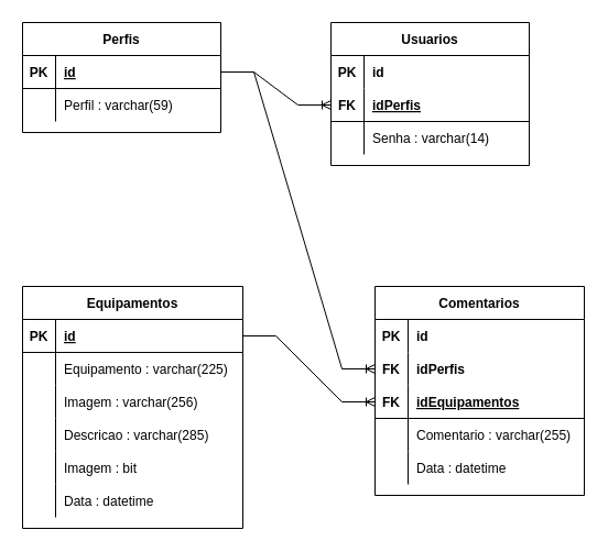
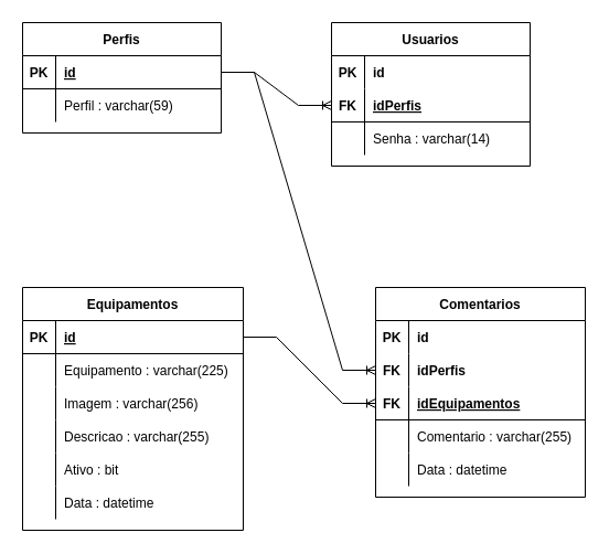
- <mxCell id="31" value="Descricao : varchar(285)" style="shape=partialRectangle;connectable=0;fillColor=none;top=0;left=0;bottom=0;right=0;align=left;spacingLeft=6;overflow=hidden;" vertex="1" parent="29"><mxGeometry x="30" width="170" height="30" as="geometry"><mxRectangle width="170" height="30" as="alternateBounds" /></mxGeometry></mxCell>
+ <mxCell id="31" value="Descricao : varchar(255)" style="shape=partialRectangle;connectable=0;fillColor=none;top=0;left=0;bottom=0;right=0;align=left;spacingLeft=6;overflow=hidden;" vertex="1" parent="29"><mxGeometry x="30" width="170" height="30" as="geometry"><mxRectangle width="170" height="30" as="alternateBounds" /></mxGeometry></mxCell>
- <mxCell id="34" value="Imagem : bit" style="shape=partialRectangle;connectable=0;fillColor=none;top=0;left=0;bottom=0;right=0;align=left;spacingLeft=6;overflow=hidden;" vertex="1" parent="32"><mxGeometry x="30" width="170" height="30" as="geometry"><mxRectangle width="170" height="30" as="alternateBounds" /></mxGeometry></mxCell>
+ <mxCell id="34" value="Ativo : bit" style="shape=partialRectangle;connectable=0;fillColor=none;top=0;left=0;bottom=0;right=0;align=left;spacingLeft=6;overflow=hidden;" vertex="1" parent="32"><mxGeometry x="30" width="170" height="30" as="geometry"><mxRectangle width="170" height="30" as="alternateBounds" /></mxGeometry></mxCell>
